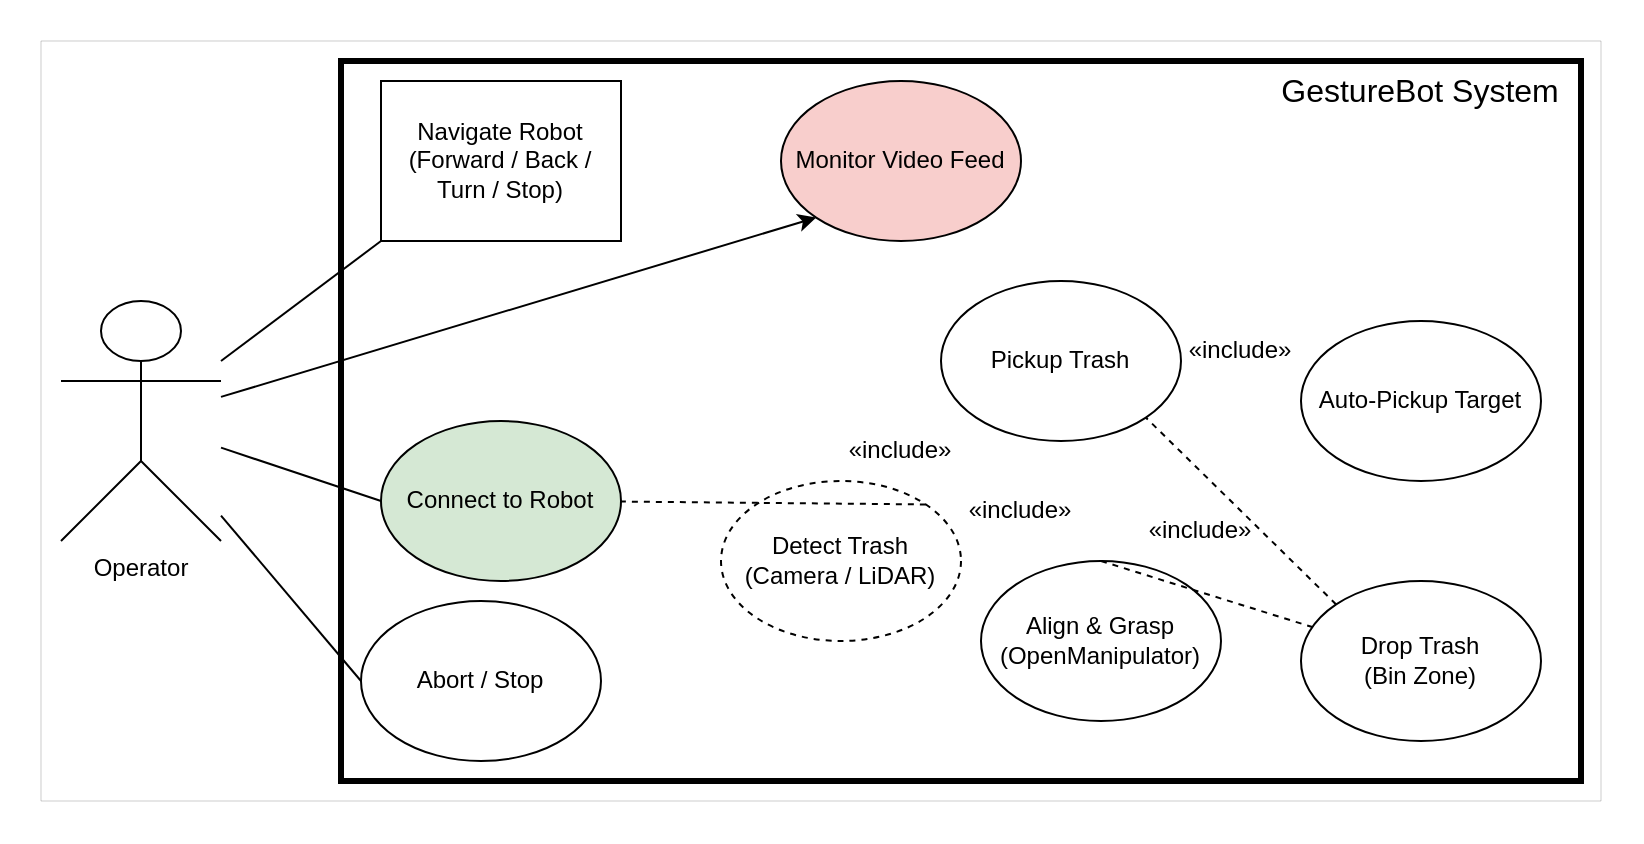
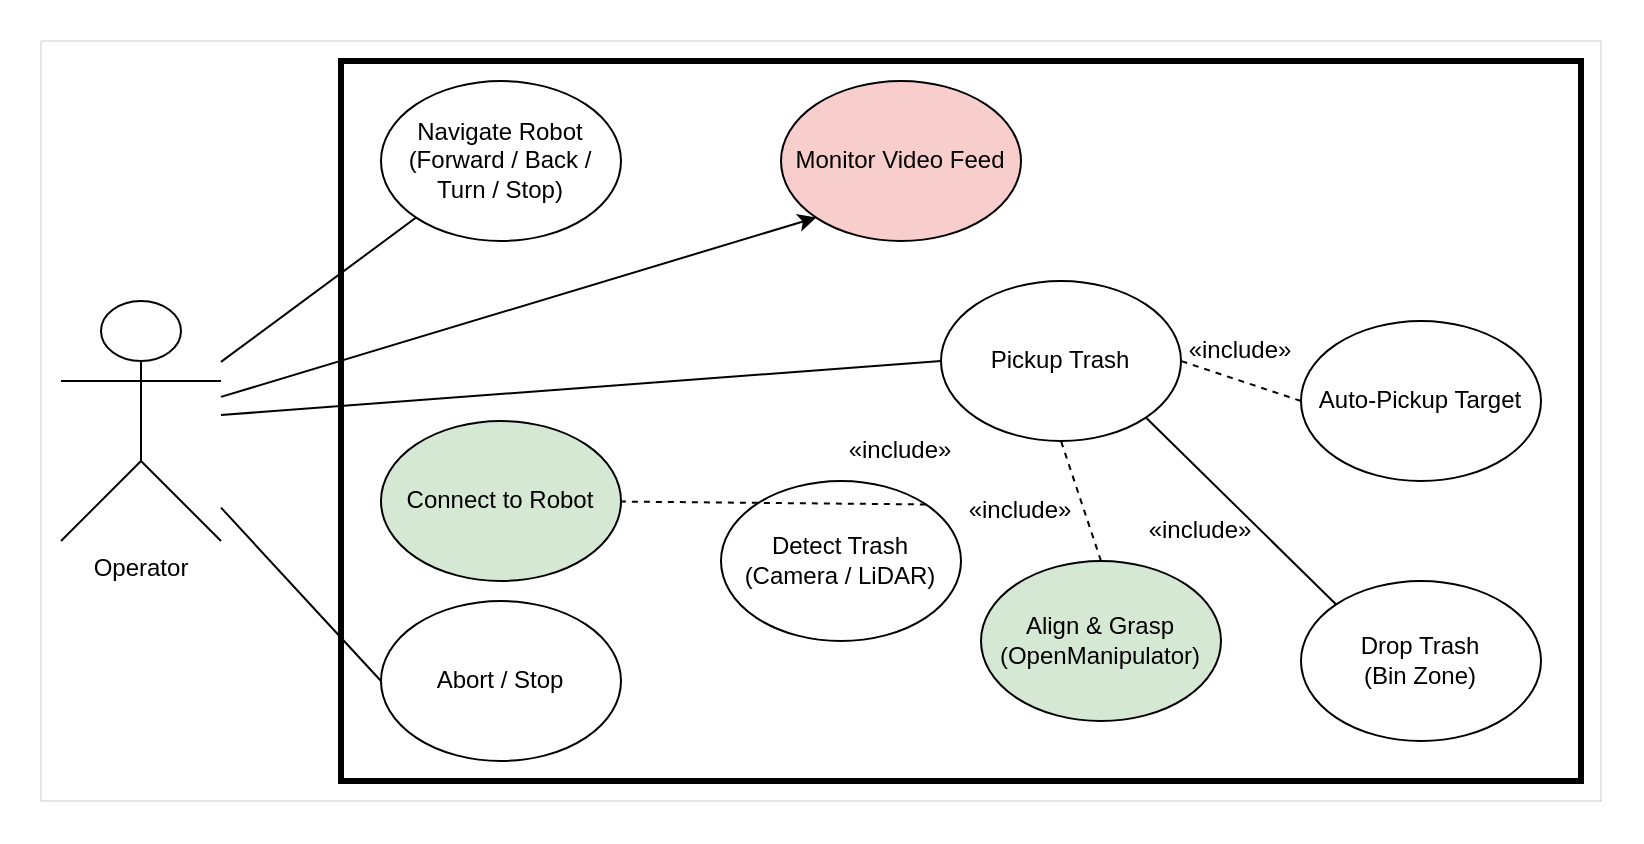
- <mxCell id="3" value="&lt;font style=&quot;font-size: 16px;&quot;&gt;GestureBot System&lt;/font&gt;" style="text;html=1;align=center;verticalAlign=middle;whiteSpace=wrap;rounded=0;" parent="1" vertex="1"><mxGeometry x="630" y="30" width="160" height="30" as="geometry" /></mxCell>
- <mxCell id="8" value="Navigate Robot&lt;div&gt;(Forward / Back / Turn / Stop)&lt;/div&gt;" style="whiteSpace=wrap;html=1;rounded=0;" parent="1" vertex="1"><mxGeometry x="190" y="40" width="120" height="80" as="geometry" /></mxCell>
+ <mxCell id="8" value="Navigate Robot&lt;div&gt;(Forward / Back / Turn / Stop)&lt;/div&gt;" style="ellipse;whiteSpace=wrap;html=1;" parent="1" vertex="1"><mxGeometry x="190" y="40" width="120" height="80" as="geometry" /></mxCell>
+ <mxCell id="21" value="" style="endArrow=none;dashed=1;html=1;rounded=0;exitX=0;exitY=0.5;exitDx=0;exitDy=0;entryX=1;entryY=0.5;entryDx=0;entryDy=0;" parent="1" source="11" target="9" edge="1"><mxGeometry width="50" height="50" relative="1" as="geometry"><mxPoint x="400" y="210" as="sourcePoint" /><mxPoint x="450" y="160" as="targetPoint" /></mxGeometry></mxCell>
+ <mxCell id="16" value="" style="endArrow=none;html=1;rounded=0;entryX=0;entryY=0.5;entryDx=0;entryDy=0;" parent="1" source="4" target="9" edge="1"><mxGeometry width="50" height="50" relative="1" as="geometry"><mxPoint x="400" y="210" as="sourcePoint" /><mxPoint x="450" y="160" as="targetPoint" /></mxGeometry></mxCell>
- <mxCell id="17" value="" style="endArrow=none;html=1;rounded=0;exitX=0;exitY=0.5;exitDx=0;exitDy=0;" parent="1" source="5" target="4" edge="1"><mxGeometry width="50" height="50" relative="1" as="geometry"><mxPoint x="400" y="210" as="sourcePoint" /><mxPoint x="450" y="160" as="targetPoint" /></mxGeometry></mxCell>
- <mxCell id="22" value="" style="endArrow=none;dashed=1;html=1;rounded=0;entryX=1;entryY=1;entryDx=0;entryDy=0;exitX=0;exitY=0;exitDx=0;exitDy=0;" parent="1" source="12" target="9" edge="1"><mxGeometry width="50" height="50" relative="1" as="geometry"><mxPoint x="400" y="210" as="sourcePoint" /><mxPoint x="450" y="160" as="targetPoint" /></mxGeometry></mxCell>
+ <mxCell id="22" value="" style="endArrow=none;dashed=0;html=1;rounded=0;entryX=1;entryY=1;entryDx=0;entryDy=0;exitX=0;exitY=0;exitDx=0;exitDy=0;" parent="1" source="12" target="9" edge="1"><mxGeometry width="50" height="50" relative="1" as="geometry"><mxPoint x="400" y="210" as="sourcePoint" /><mxPoint x="450" y="160" as="targetPoint" /></mxGeometry></mxCell>
- <mxCell id="6" value="Detect Trash&lt;div&gt;(Camera /&amp;nbsp;&lt;span style=&quot;background-color: transparent; color: light-dark(rgb(0, 0, 0), rgb(255, 255, 255));&quot;&gt;LiDAR)&lt;/span&gt;&lt;/div&gt;" style="ellipse;whiteSpace=wrap;html=1;dashed=1;" parent="1" vertex="1"><mxGeometry x="360" y="240" width="120" height="80" as="geometry" /></mxCell>
+ <mxCell id="6" value="Detect Trash&lt;div&gt;(Camera /&amp;nbsp;&lt;span style=&quot;background-color: transparent; color: light-dark(rgb(0, 0, 0), rgb(255, 255, 255));&quot;&gt;LiDAR)&lt;/span&gt;&lt;/div&gt;" style="ellipse;whiteSpace=wrap;html=1;" parent="1" vertex="1"><mxGeometry x="360" y="240" width="120" height="80" as="geometry" /></mxCell>
- <mxCell id="20" value="" style="endArrow=none;dashed=1;html=1;rounded=0;exitX=0.5;exitY=0;exitDx=0;exitDy=0;" parent="1" source="13" target="12" edge="1"><mxGeometry width="50" height="50" relative="1" as="geometry"><mxPoint x="400" y="210" as="sourcePoint" /><mxPoint x="450" y="160" as="targetPoint" /></mxGeometry></mxCell>
+ <mxCell id="20" value="" style="endArrow=none;dashed=1;html=1;rounded=0;exitX=0.5;exitY=0;exitDx=0;exitDy=0;entryX=0.5;entryY=1;entryDx=0;entryDy=0;" parent="1" source="13" target="9" edge="1"><mxGeometry width="50" height="50" relative="1" as="geometry"><mxPoint x="400" y="210" as="sourcePoint" /><mxPoint x="450" y="160" as="targetPoint" /></mxGeometry></mxCell>
- <mxCell id="13" value="Align &amp;amp; Grasp&lt;div&gt;(OpenManipulator)&lt;/div&gt;" style="ellipse;whiteSpace=wrap;html=1;" parent="1" vertex="1"><mxGeometry x="490" y="280" width="120" height="80" as="geometry" /></mxCell>
+ <mxCell id="13" value="Align &amp;amp; Grasp&lt;div&gt;(OpenManipulator)&lt;/div&gt;" style="ellipse;whiteSpace=wrap;html=1;fillColor=#d5e8d4;" parent="1" vertex="1"><mxGeometry x="490" y="280" width="120" height="80" as="geometry" /></mxCell>
- <mxCell id="7" value="Abort / Stop" style="ellipse;whiteSpace=wrap;html=1;" parent="1" vertex="1"><mxGeometry x="180" y="300" width="120" height="80" as="geometry" /></mxCell>
+ <mxCell id="7" value="Abort / Stop" style="ellipse;whiteSpace=wrap;html=1;" parent="1" vertex="1"><mxGeometry x="190" y="300" width="120" height="80" as="geometry" /></mxCell>
